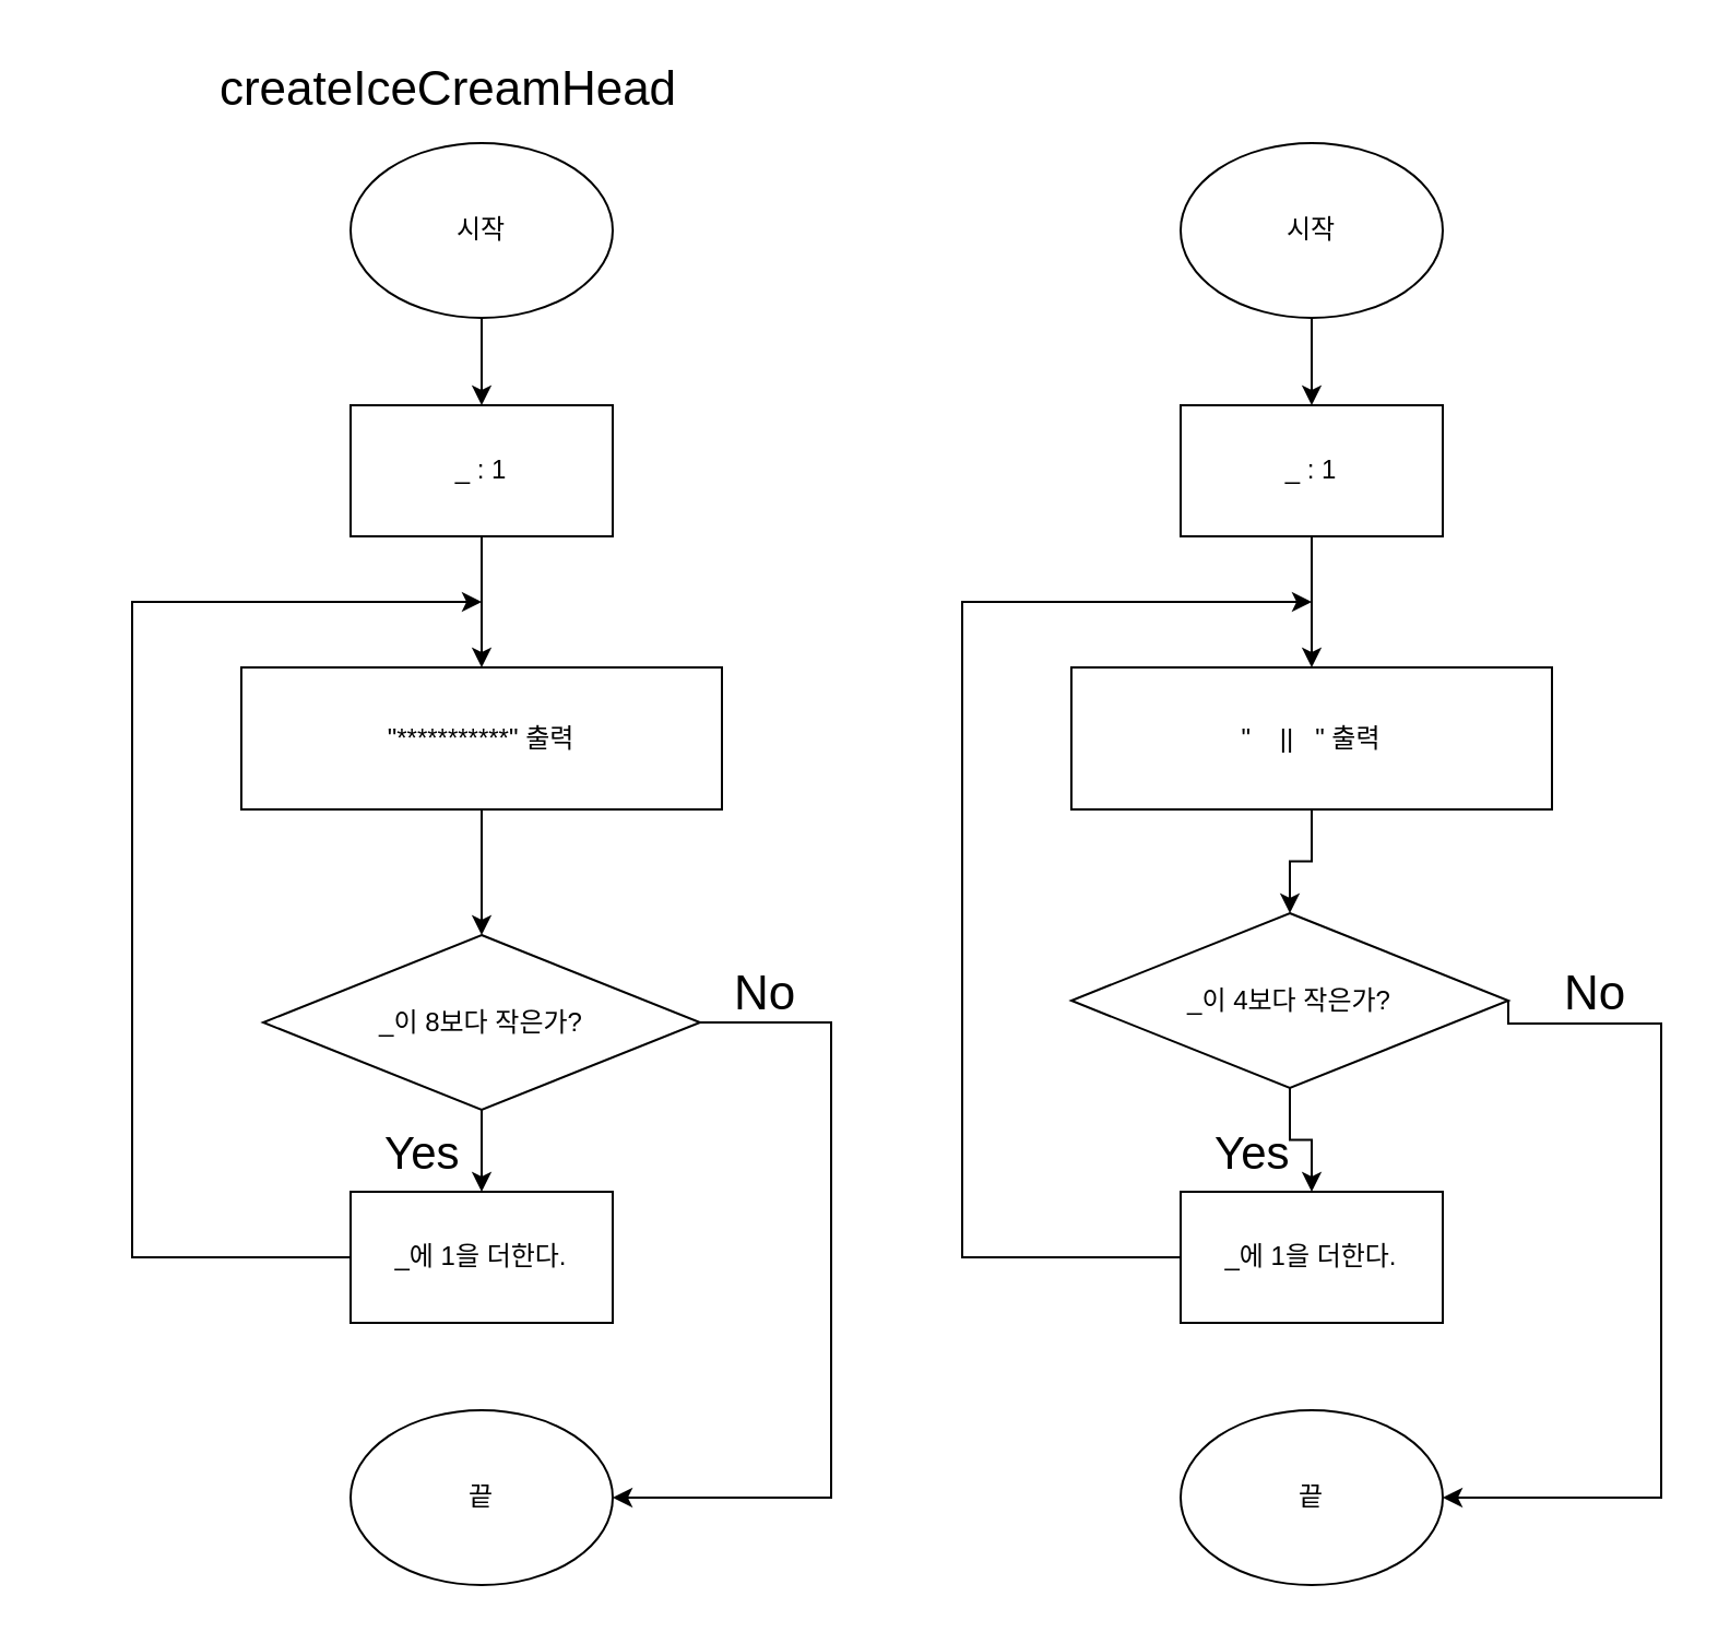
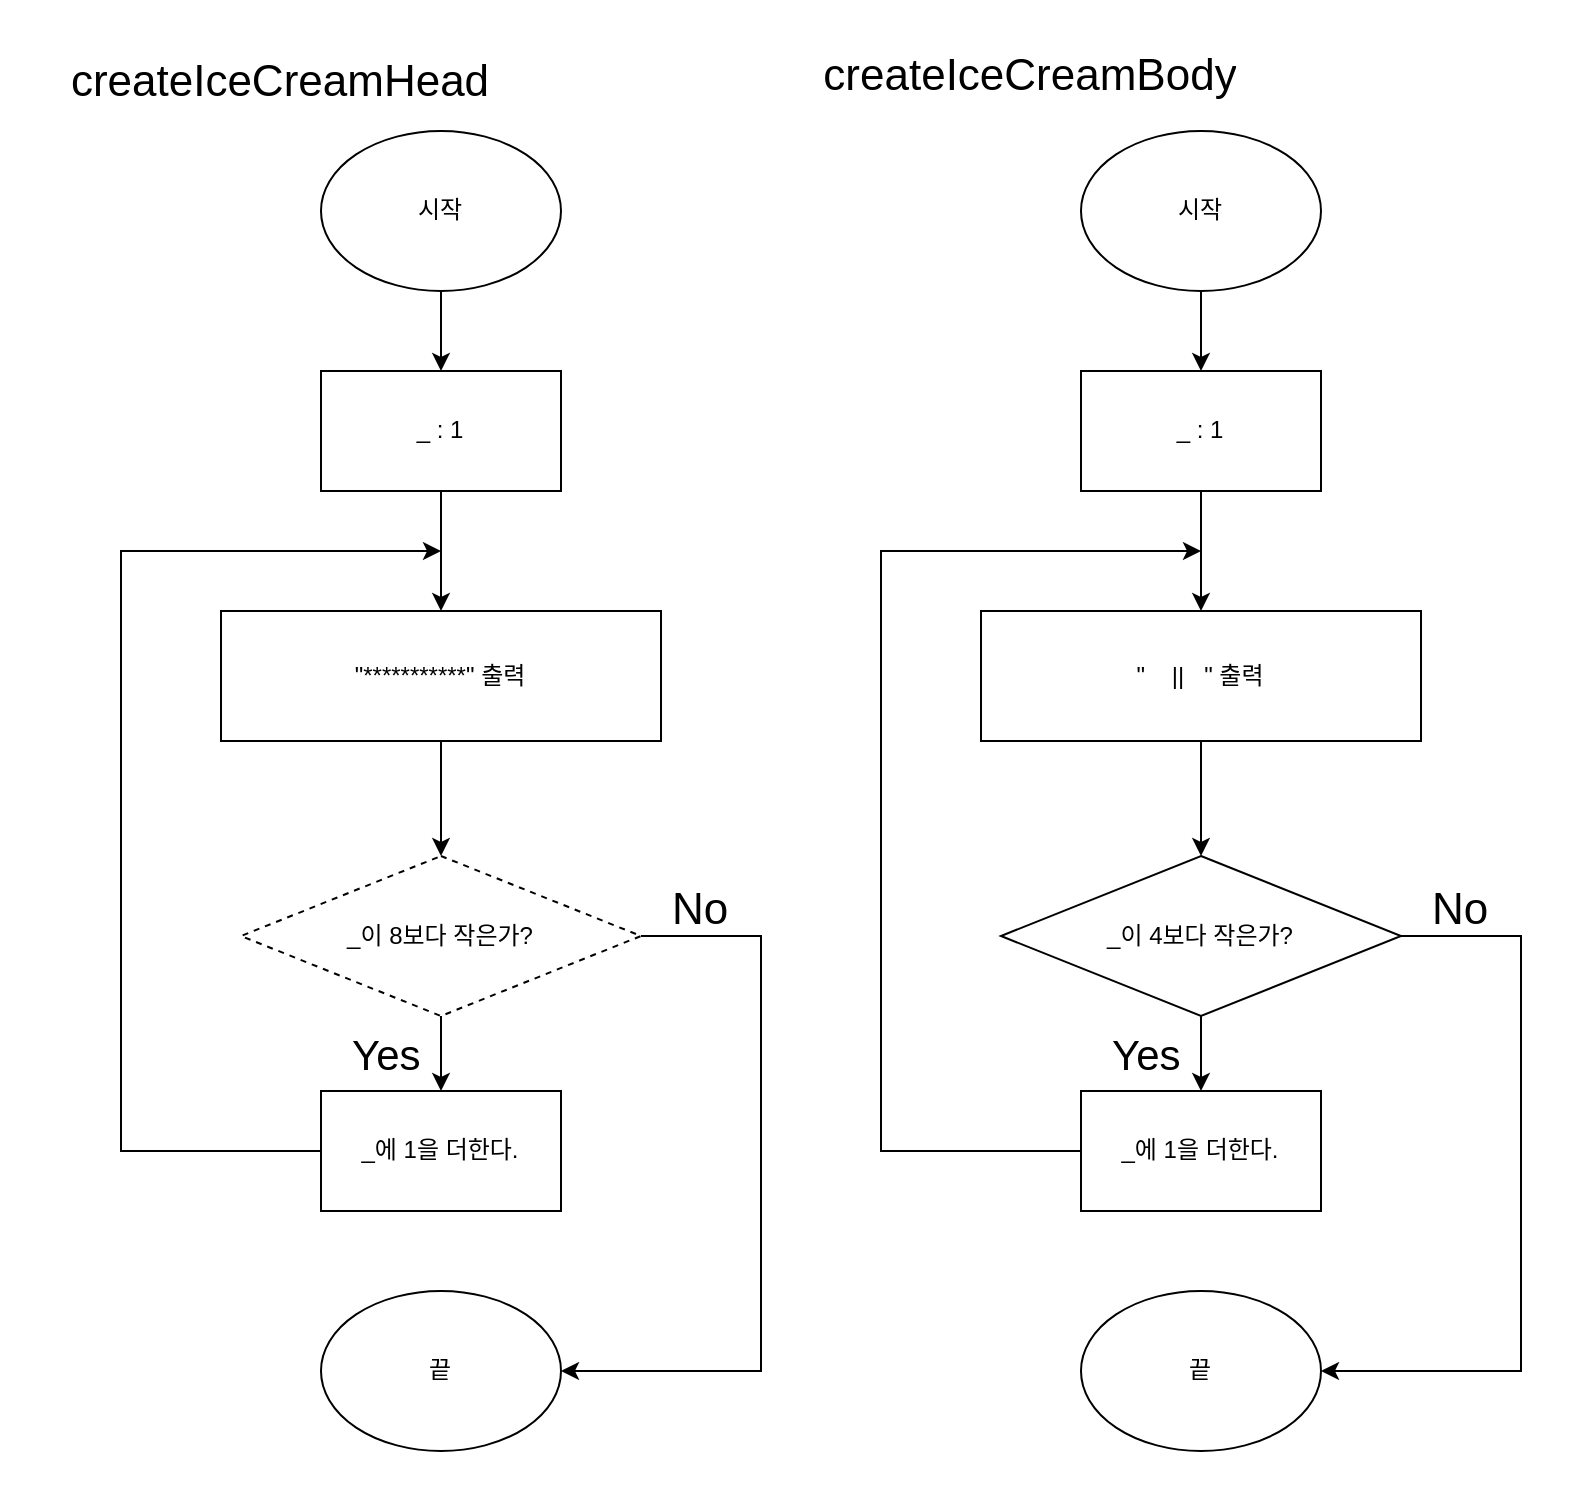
- <mxCell id="16" value="&lt;span style=&quot;font-size: 22px;&quot;&gt;createIceCreamHead&lt;/span&gt;" style="text;strokeColor=none;fillColor=none;align=center;verticalAlign=middle;spacingLeft=4;spacingRight=4;overflow=hidden;rotatable=0;points=[[0,0.5],[1,0.5]];portConstraint=eastwest;whiteSpace=wrap;html=1;" parent="1" vertex="1"><mxGeometry x="85" y="25" width="240" height="26" as="geometry" /></mxCell>
+ <mxCell id="16" value="&lt;span style=&quot;font-size: 22px;&quot;&gt;createIceCreamHead&lt;/span&gt;" style="text;strokeColor=none;fillColor=none;align=center;verticalAlign=middle;spacingLeft=4;spacingRight=4;overflow=hidden;rotatable=0;points=[[0,0.5],[1,0.5]];portConstraint=eastwest;whiteSpace=wrap;html=1;" parent="1" vertex="1"><mxGeometry x="20" y="25" width="240" height="26" as="geometry" /></mxCell>
+ <mxCell id="31" value="&lt;span style=&quot;font-size: 22px;&quot;&gt;createIceCreamBody&lt;/span&gt;" style="text;strokeColor=none;fillColor=none;align=center;verticalAlign=middle;spacingLeft=4;spacingRight=4;overflow=hidden;rotatable=0;points=[[0,0.5],[1,0.5]];portConstraint=eastwest;whiteSpace=wrap;html=1;" parent="1" vertex="1"><mxGeometry x="400" y="20" width="230" height="36" as="geometry" /></mxCell>
- <mxCell id="25" value="_이 4보다 작은가?" style="rhombus;whiteSpace=wrap;html=1;" parent="1" vertex="1"><mxGeometry x="490" y="417.5" width="200" height="80" as="geometry" /></mxCell>
+ <mxCell id="25" value="_이 4보다 작은가?" style="rhombus;whiteSpace=wrap;html=1;" parent="1" vertex="1"><mxGeometry x="500" y="427.5" width="200" height="80" as="geometry" /></mxCell>
- <mxCell id="10" value="_이 8보다 작은가?" style="rhombus;whiteSpace=wrap;html=1;" parent="1" vertex="1"><mxGeometry x="120" y="427.5" width="200" height="80" as="geometry" /></mxCell>
+ <mxCell id="10" value="_이 8보다 작은가?" style="rhombus;whiteSpace=wrap;html=1;dashed=1;" parent="1" vertex="1"><mxGeometry x="120" y="427.5" width="200" height="80" as="geometry" /></mxCell>
